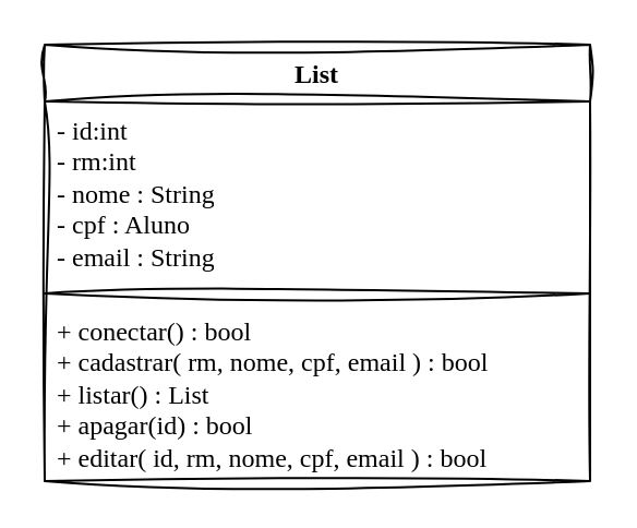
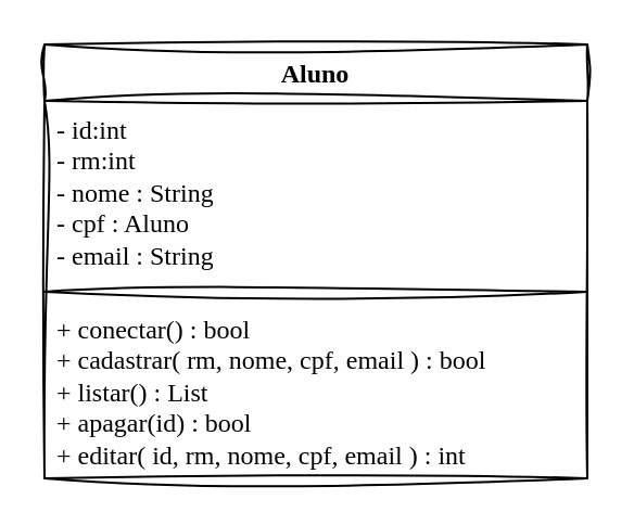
- <mxCell id="2" value="List" style="swimlane;fontStyle=1;align=center;verticalAlign=top;childLayout=stackLayout;horizontal=1;startSize=26;horizontalStack=0;resizeParent=1;resizeParentMax=0;resizeLast=0;collapsible=1;marginBottom=0;whiteSpace=wrap;html=1;sketch=1;hachureGap=4;jiggle=2;curveFitting=1;fontFamily=Architects Daughter;fontSource=https%3A%2F%2Ffonts.googleapis.com%2Fcss%3Ffamily%3DArchitects%2BDaughter;" parent="1" vertex="1"><mxGeometry x="20" y="20" width="250" height="200" as="geometry" /></mxCell>
+ <mxCell id="2" value="Aluno" style="swimlane;fontStyle=1;align=center;verticalAlign=top;childLayout=stackLayout;horizontal=1;startSize=26;horizontalStack=0;resizeParent=1;resizeParentMax=0;resizeLast=0;collapsible=1;marginBottom=0;whiteSpace=wrap;html=1;sketch=1;hachureGap=4;jiggle=2;curveFitting=1;fontFamily=Architects Daughter;fontSource=https%3A%2F%2Ffonts.googleapis.com%2Fcss%3Ffamily%3DArchitects%2BDaughter;" parent="1" vertex="1"><mxGeometry x="20" y="20" width="250" height="200" as="geometry" /></mxCell>
- <mxCell id="5" value="&lt;div&gt;+ conectar() : bool&lt;/div&gt;+ cadastrar( rm, nome, cpf, email ) : bool&lt;div&gt;+ listar() : List&lt;/div&gt;&lt;div&gt;+ apagar(id) : bool&lt;/div&gt;&lt;div&gt;+ editar( id, rm, nome, cpf, email ) : bool&lt;/div&gt;" style="text;strokeColor=none;fillColor=none;align=left;verticalAlign=top;spacingLeft=4;spacingRight=4;overflow=hidden;rotatable=0;points=[[0,0.5],[1,0.5]];portConstraint=eastwest;whiteSpace=wrap;html=1;fontFamily=Architects Daughter;fontSource=https%3A%2F%2Ffonts.googleapis.com%2Fcss%3Ffamily%3DArchitects%2BDaughter;" parent="2" vertex="1"><mxGeometry y="118" width="250" height="82" as="geometry" /></mxCell>
+ <mxCell id="5" value="&lt;div&gt;+ conectar() : bool&lt;/div&gt;+ cadastrar( rm, nome, cpf, email ) : bool&lt;div&gt;+ listar() : List&lt;/div&gt;&lt;div&gt;+ apagar(id) : bool&lt;/div&gt;&lt;div&gt;+ editar( id, rm, nome, cpf, email ) : int&lt;/div&gt;" style="text;strokeColor=none;fillColor=none;align=left;verticalAlign=top;spacingLeft=4;spacingRight=4;overflow=hidden;rotatable=0;points=[[0,0.5],[1,0.5]];portConstraint=eastwest;whiteSpace=wrap;html=1;fontFamily=Architects Daughter;fontSource=https%3A%2F%2Ffonts.googleapis.com%2Fcss%3Ffamily%3DArchitects%2BDaughter;" parent="2" vertex="1"><mxGeometry y="118" width="250" height="82" as="geometry" /></mxCell>
